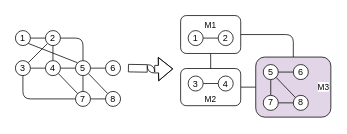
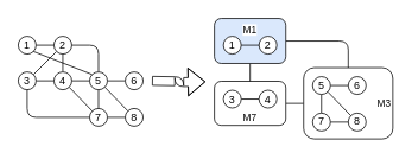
- <mxCell id="7" value="M1" style="rounded=1;whiteSpace=wrap;html=1;fontFamily=Helvetica;fontSize=11;fontColor=default;labelBackgroundColor=default;verticalAlign=top;" vertex="1" parent="1"><mxGeometry x="240" y="20" width="80" height="50.5" as="geometry" /></mxCell>
+ <mxCell id="7" value="M1" style="rounded=1;whiteSpace=wrap;html=1;fontFamily=Helvetica;fontSize=11;fontColor=default;labelBackgroundColor=default;verticalAlign=top;fillColor=#dae8fc;" vertex="1" parent="1"><mxGeometry x="240" y="20" width="80" height="50.5" as="geometry" /></mxCell>
- <mxCell id="4" value="M3" style="rounded=1;whiteSpace=wrap;html=1;fontFamily=Helvetica;fontSize=11;fontColor=default;labelBackgroundColor=default;align=right;fillColor=#e1d5e7;" vertex="1" parent="1"><mxGeometry x="340" y="75.25" width="100" height="80" as="geometry" /></mxCell>
+ <mxCell id="4" value="M3" style="rounded=1;whiteSpace=wrap;html=1;fontFamily=Helvetica;fontSize=11;fontColor=default;labelBackgroundColor=default;align=right;" vertex="1" parent="1"><mxGeometry x="340" y="75.25" width="100" height="80" as="geometry" /></mxCell>
- <mxCell id="3" value="M2" style="rounded=1;whiteSpace=wrap;html=1;fontFamily=Helvetica;fontSize=11;fontColor=default;labelBackgroundColor=default;verticalAlign=bottom;" vertex="1" parent="1"><mxGeometry x="240" y="90.5" width="80" height="49.5" as="geometry" /></mxCell>
+ <mxCell id="3" value="M7" style="rounded=1;whiteSpace=wrap;html=1;fontFamily=Helvetica;fontSize=11;fontColor=default;labelBackgroundColor=default;verticalAlign=bottom;" vertex="1" parent="1"><mxGeometry x="240" y="90.5" width="80" height="49.5" as="geometry" /></mxCell>
